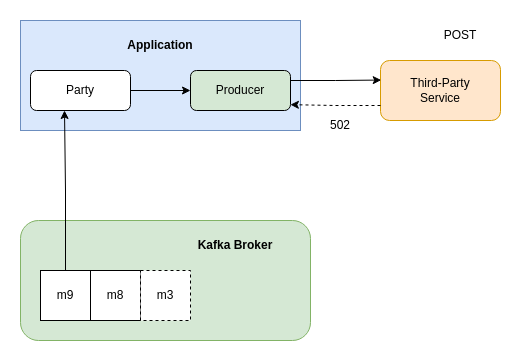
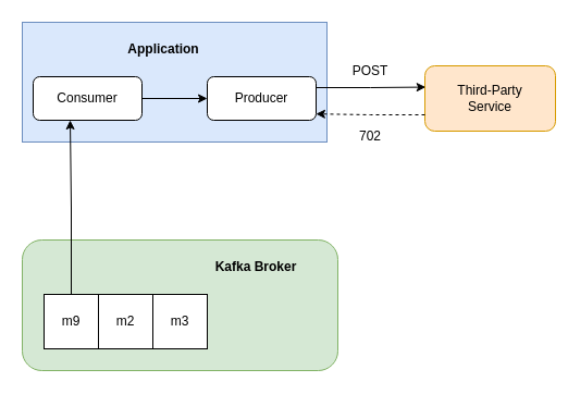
- <mxCell id="16" value="POST" style="text;html=1;align=center;verticalAlign=middle;whiteSpace=wrap;rounded=0;" vertex="1" parent="1"><mxGeometry x="430" y="20" width="60" height="30" as="geometry" /></mxCell>
+ <mxCell id="16" value="POST" style="text;html=1;align=center;verticalAlign=middle;whiteSpace=wrap;rounded=0;" vertex="1" parent="1"><mxGeometry x="310" y="50" width="60" height="30" as="geometry" /></mxCell>
- <mxCell id="6" value="&lt;b&gt;Application&lt;/b&gt;" style="text;html=1;align=center;verticalAlign=middle;whiteSpace=wrap;rounded=0;" vertex="1" parent="1"><mxGeometry x="130" y="30" width="60" height="30" as="geometry" /></mxCell>
+ <mxCell id="6" value="&lt;b&gt;Application&lt;/b&gt;" style="text;html=1;align=center;verticalAlign=middle;whiteSpace=wrap;rounded=0;" vertex="1" parent="1"><mxGeometry x="120" y="30" width="60" height="30" as="geometry" /></mxCell>
- <mxCell id="4" value="Party" style="rounded=1;whiteSpace=wrap;html=1;" vertex="1" parent="1"><mxGeometry x="30" y="70" width="100" height="40" as="geometry" /></mxCell>
+ <mxCell id="4" value="Consumer" style="rounded=1;whiteSpace=wrap;html=1;" vertex="1" parent="1"><mxGeometry x="30" y="70" width="100" height="40" as="geometry" /></mxCell>
- <mxCell id="5" value="Producer" style="rounded=1;whiteSpace=wrap;html=1;fillColor=#d5e8d4;" vertex="1" parent="1"><mxGeometry x="190" y="70" width="100" height="40" as="geometry" /></mxCell>
+ <mxCell id="5" value="Producer" style="rounded=1;whiteSpace=wrap;html=1;" vertex="1" parent="1"><mxGeometry x="190" y="70" width="100" height="40" as="geometry" /></mxCell>
- <mxCell id="12" value="Third-Party&lt;div&gt;Service&lt;/div&gt;" style="rounded=1;whiteSpace=wrap;html=1;fillColor=#ffe6cc;strokeColor=#d79b00;" vertex="1" parent="1"><mxGeometry x="380" y="60" width="120" height="60" as="geometry" /></mxCell>
+ <mxCell id="12" value="Third-Party&lt;div&gt;Service&lt;/div&gt;" style="rounded=1;whiteSpace=wrap;html=1;fillColor=#ffe6cc;strokeColor=#d79b00;" vertex="1" parent="1"><mxGeometry x="390" y="60" width="120" height="60" as="geometry" /></mxCell>
- <mxCell id="17" value="502" style="text;html=1;align=center;verticalAlign=middle;whiteSpace=wrap;rounded=0;" vertex="1" parent="1"><mxGeometry x="310" y="110" width="60" height="30" as="geometry" /></mxCell>
+ <mxCell id="17" value="702" style="text;html=1;align=center;verticalAlign=middle;whiteSpace=wrap;rounded=0;" vertex="1" parent="1"><mxGeometry x="310" y="110" width="60" height="30" as="geometry" /></mxCell>
- <mxCell id="9" value="m8" style="rounded=0;whiteSpace=wrap;html=1;" vertex="1" parent="1"><mxGeometry x="90" y="270" width="50" height="50" as="geometry" /></mxCell>
+ <mxCell id="9" value="m2" style="rounded=0;whiteSpace=wrap;html=1;" vertex="1" parent="1"><mxGeometry x="90" y="270" width="50" height="50" as="geometry" /></mxCell>
- <mxCell id="10" value="m3" style="rounded=0;whiteSpace=wrap;html=1;dashed=1;" vertex="1" parent="1"><mxGeometry x="140" y="270" width="50" height="50" as="geometry" /></mxCell>
+ <mxCell id="10" value="m3" style="rounded=0;whiteSpace=wrap;html=1;" vertex="1" parent="1"><mxGeometry x="140" y="270" width="50" height="50" as="geometry" /></mxCell>
